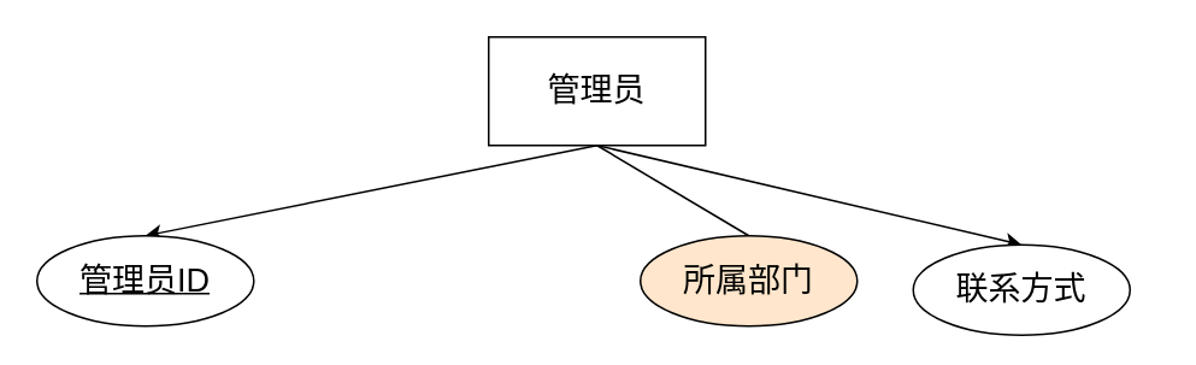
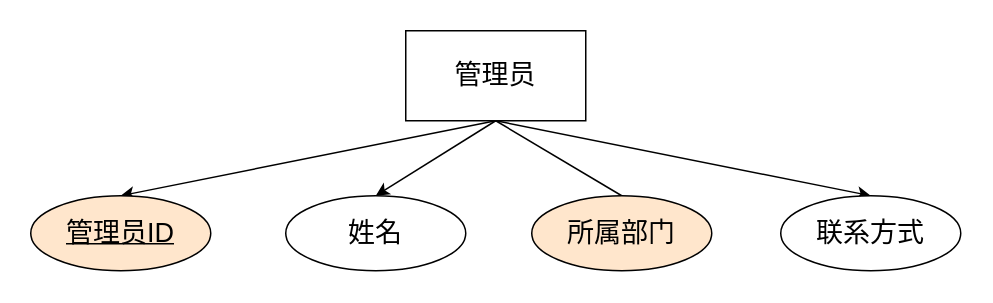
+ <mxCell id="3" style="rounded=0;orthogonalLoop=1;jettySize=auto;html=1;exitX=0.5;exitY=1;exitDx=0;exitDy=0;entryX=0.5;entryY=0;entryDx=0;entryDy=0;" edge="1" parent="1" source="6" target="8"><mxGeometry relative="1" as="geometry" /></mxCell>
- <mxCell id="7" value="&lt;u&gt;&lt;font style=&quot;font-size: 18px;&quot;&gt;管理员ID&lt;/font&gt;&lt;/u&gt;" style="ellipse;whiteSpace=wrap;html=1;" vertex="1" parent="1"><mxGeometry x="20" y="130" width="120" height="50" as="geometry" /></mxCell>
+ <mxCell id="7" value="&lt;u&gt;&lt;font style=&quot;font-size: 18px;&quot;&gt;管理员ID&lt;/font&gt;&lt;/u&gt;" style="ellipse;whiteSpace=wrap;html=1;fillColor=#ffe6cc;" vertex="1" parent="1"><mxGeometry x="20" y="130" width="120" height="50" as="geometry" /></mxCell>
+ <mxCell id="8" value="&lt;font style=&quot;font-size: 18px;&quot;&gt;姓名&lt;/font&gt;" style="ellipse;whiteSpace=wrap;html=1;" vertex="1" parent="1"><mxGeometry x="190" y="130" width="120" height="50" as="geometry" /></mxCell>
- <mxCell id="10" value="&lt;font style=&quot;font-size: 18px;&quot;&gt;联系方式&lt;/font&gt;" style="ellipse;whiteSpace=wrap;html=1;" vertex="1" parent="1"><mxGeometry x="505" y="135" width="120" height="50" as="geometry" /></mxCell>
+ <mxCell id="10" value="&lt;font style=&quot;font-size: 18px;&quot;&gt;联系方式&lt;/font&gt;" style="ellipse;whiteSpace=wrap;html=1;" vertex="1" parent="1"><mxGeometry x="520" y="130" width="120" height="50" as="geometry" /></mxCell>
